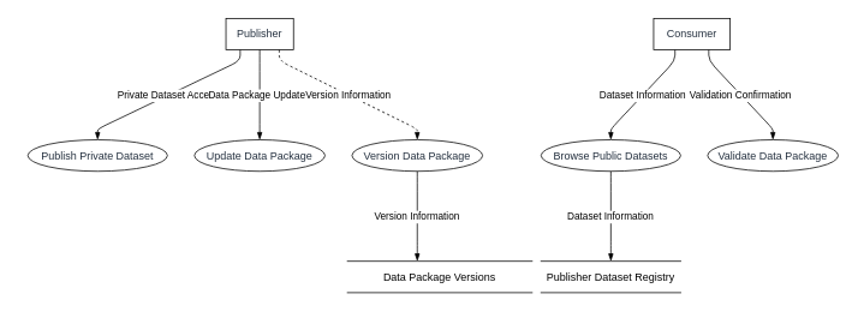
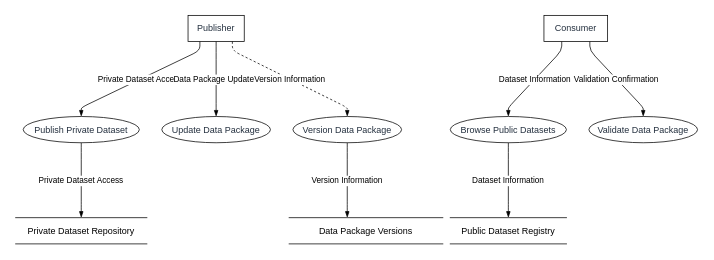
+ <mxCell id="13" value="Private Dataset Access" style="endArrow=blockThin;endFill=1;fontSize=11;orthogonal=1;noEdgeStyle=1;" edge="1" parent="1" source="4" target="5"><mxGeometry relative="1" as="geometry"><Array as="points"><mxPoint x="107.5" y="202" /><mxPoint x="107.5" y="278" /></Array></mxGeometry></mxCell>
+ <mxCell id="5" value="Private Dataset Repository" style="html=1;dashed=0;whiteSpace=wrap;shape=partialRectangle;right=0;left=0;" vertex="1" parent="1"><mxGeometry x="20" y="290" width="175" height="35" as="geometry" /></mxCell>
- <mxCell id="7" value="Publisher Dataset Registry" style="html=1;dashed=0;whiteSpace=wrap;shape=partialRectangle;right=0;left=0;" vertex="1" parent="1"><mxGeometry x="600" y="290" width="155" height="35" as="geometry" /></mxCell>
+ <mxCell id="7" value="Public Dataset Registry" style="html=1;dashed=0;whiteSpace=wrap;shape=partialRectangle;right=0;left=0;" vertex="1" parent="1"><mxGeometry x="600" y="290" width="155" height="35" as="geometry" /></mxCell>
